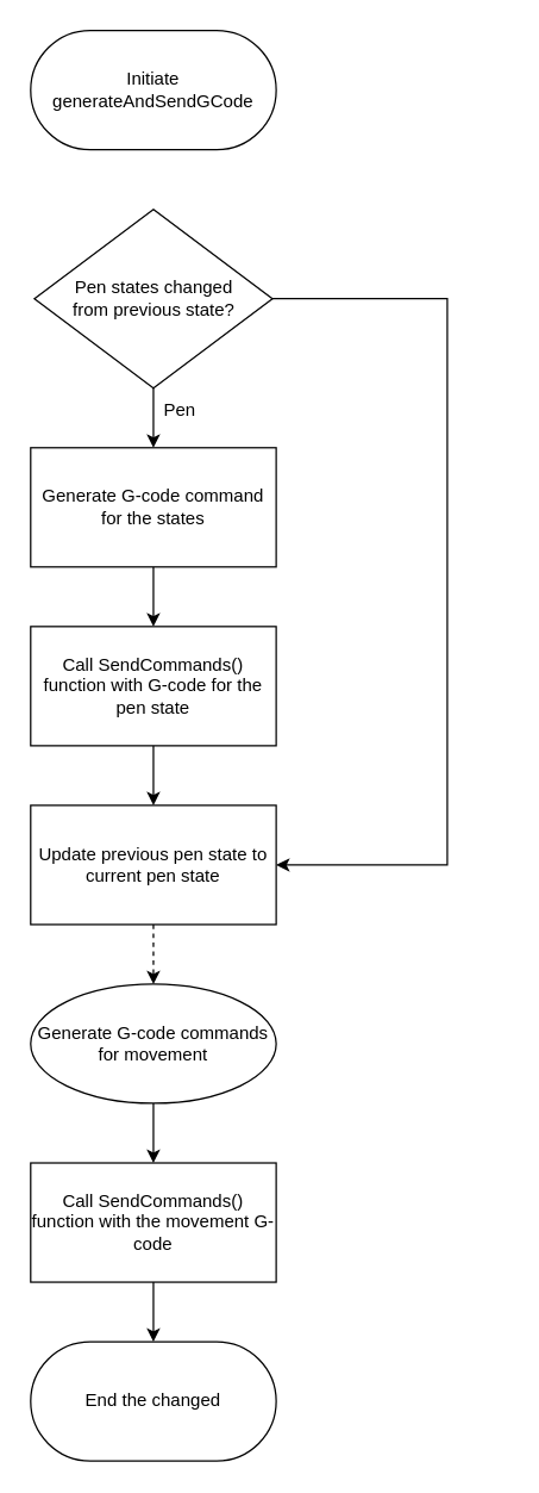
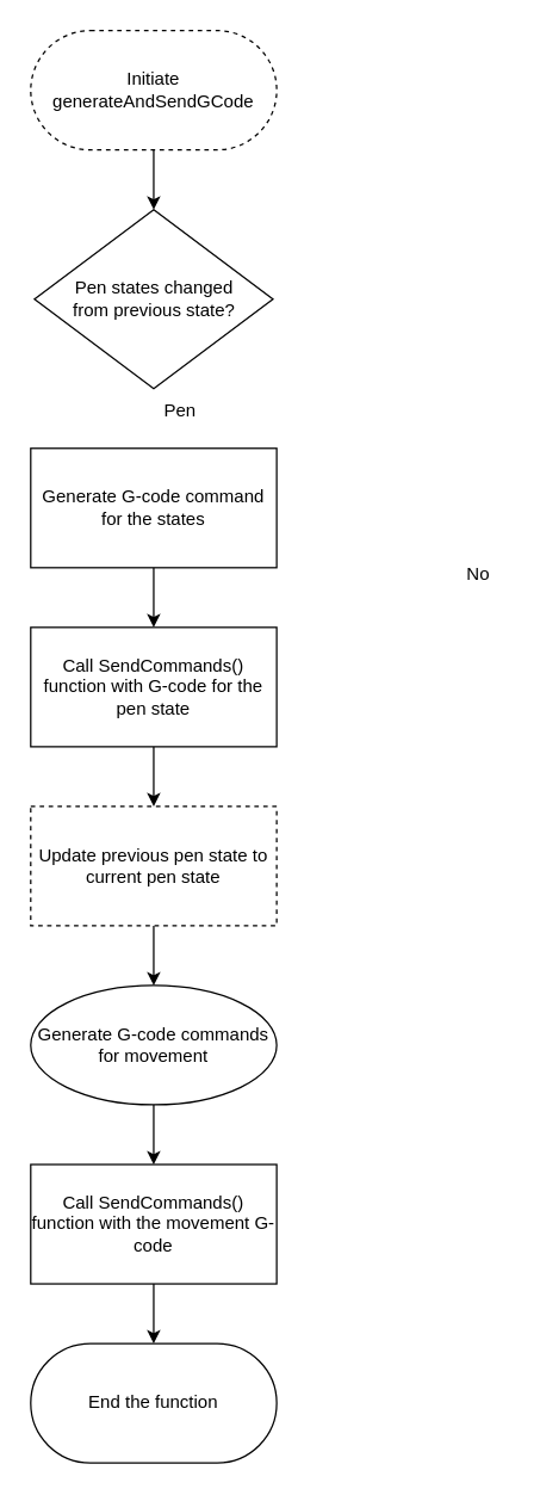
- <mxCell id="3" value="Initiate generateAndSendGCode" style="rounded=1;whiteSpace=wrap;html=1;arcSize=50;" vertex="1" parent="1"><mxGeometry x="20" y="20" width="165" height="80" as="geometry" /></mxCell>
+ <mxCell id="3" value="Initiate generateAndSendGCode" style="rounded=1;whiteSpace=wrap;html=1;arcSize=50;dashed=1;" vertex="1" parent="1"><mxGeometry x="20" y="20" width="165" height="80" as="geometry" /></mxCell>
+ <mxCell id="2" style="edgeStyle=orthogonalEdgeStyle;rounded=0;orthogonalLoop=1;jettySize=auto;html=1;entryX=0.5;entryY=0;entryDx=0;entryDy=0;" edge="1" parent="1" source="3" target="6"><mxGeometry relative="1" as="geometry" /></mxCell>
- <mxCell id="4" style="edgeStyle=orthogonalEdgeStyle;rounded=0;orthogonalLoop=1;jettySize=auto;html=1;entryX=0.5;entryY=0;entryDx=0;entryDy=0;" edge="1" parent="1" source="6" target="8"><mxGeometry relative="1" as="geometry" /></mxCell>
+ <mxCell id="14" value="No" style="text;html=1;align=center;verticalAlign=middle;resizable=0;points=[];autosize=1;strokeColor=none;fillColor=none;" vertex="1" parent="1"><mxGeometry x="300" y="370" width="40" height="30" as="geometry" /></mxCell>
- <mxCell id="5" style="edgeStyle=orthogonalEdgeStyle;rounded=0;orthogonalLoop=1;jettySize=auto;html=1;entryX=1;entryY=0.5;entryDx=0;entryDy=0;" edge="1" parent="1" source="6" target="13"><mxGeometry relative="1" as="geometry"><Array as="points"><mxPoint x="300" y="200" /><mxPoint x="300" y="580" /></Array></mxGeometry></mxCell>
- <mxCell id="13" value="Update previous pen state to current pen state" style="rounded=0;whiteSpace=wrap;html=1;" vertex="1" parent="1"><mxGeometry x="20" y="540" width="165" height="80" as="geometry" /></mxCell>
+ <mxCell id="13" value="Update previous pen state to current pen state" style="rounded=0;whiteSpace=wrap;html=1;dashed=1;" vertex="1" parent="1"><mxGeometry x="20" y="540" width="165" height="80" as="geometry" /></mxCell>
- <mxCell id="12" style="edgeStyle=orthogonalEdgeStyle;rounded=0;orthogonalLoop=1;jettySize=auto;html=1;entryX=0.5;entryY=0;entryDx=0;entryDy=0;dashed=1;" edge="1" parent="1" source="13" target="16"><mxGeometry relative="1" as="geometry" /></mxCell>
+ <mxCell id="12" style="edgeStyle=orthogonalEdgeStyle;rounded=0;orthogonalLoop=1;jettySize=auto;html=1;entryX=0.5;entryY=0;entryDx=0;entryDy=0;" edge="1" parent="1" source="13" target="16"><mxGeometry relative="1" as="geometry" /></mxCell>
- <mxCell id="19" value="End the changed" style="rounded=1;whiteSpace=wrap;html=1;arcSize=50;" vertex="1" parent="1"><mxGeometry x="20" y="900" width="165" height="80" as="geometry" /></mxCell>
+ <mxCell id="19" value="End the function" style="rounded=1;whiteSpace=wrap;html=1;arcSize=50;" vertex="1" parent="1"><mxGeometry x="20" y="900" width="165" height="80" as="geometry" /></mxCell>
